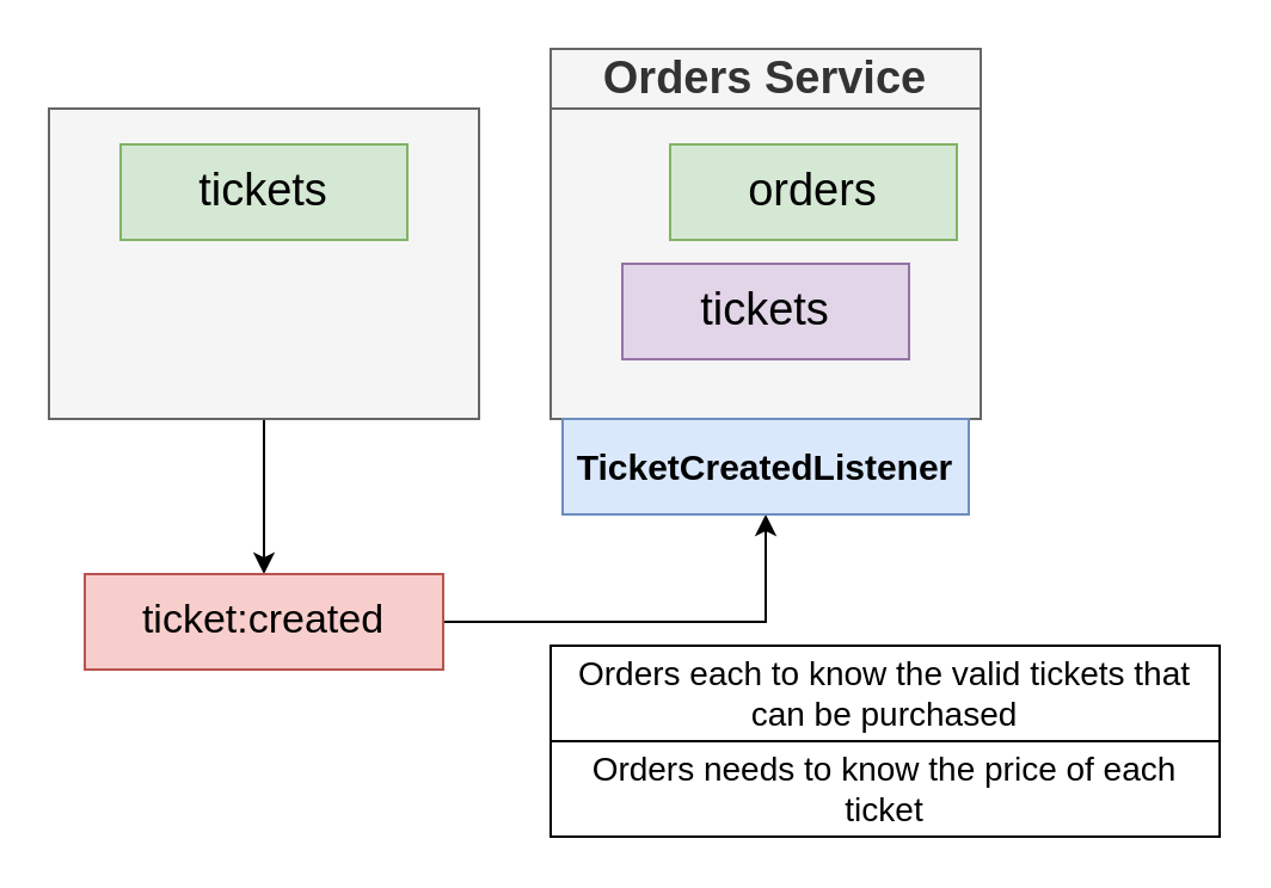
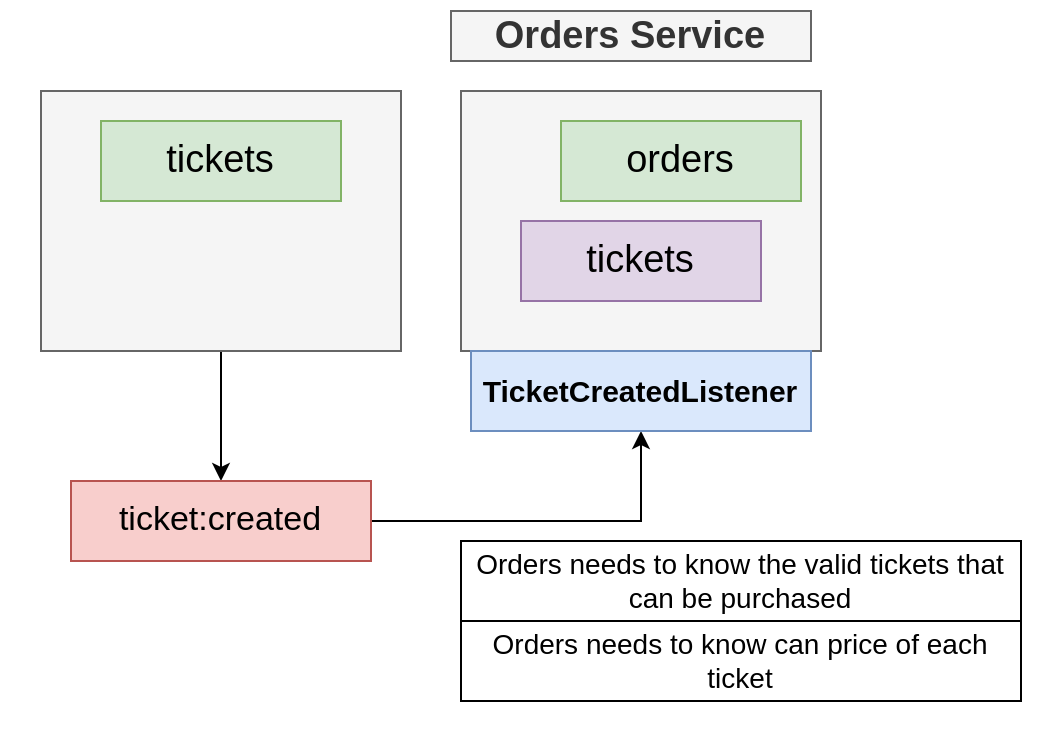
- <mxCell id="4" value="Orders Service" style="rounded=0;whiteSpace=wrap;html=1;fontSize=19;fillColor=#f5f5f5;strokeColor=#666666;fontColor=#333333;fontStyle=1" vertex="1" parent="1"><mxGeometry x="230" y="20" width="180" height="25" as="geometry" /></mxCell>
+ <mxCell id="4" value="Orders Service" style="rounded=0;whiteSpace=wrap;html=1;fontSize=19;fillColor=#f5f5f5;strokeColor=#666666;fontColor=#333333;fontStyle=1" vertex="1" parent="1"><mxGeometry x="225" y="5" width="180" height="25" as="geometry" /></mxCell>
- <mxCell id="11" value="Orders each to know the valid tickets that can be purchased" style="rounded=0;whiteSpace=wrap;html=1;fontSize=14;" vertex="1" parent="1"><mxGeometry x="230" y="270" width="280" height="40" as="geometry" /></mxCell>
+ <mxCell id="11" value="Orders needs to know the valid tickets that can be purchased" style="rounded=0;whiteSpace=wrap;html=1;fontSize=14;" vertex="1" parent="1"><mxGeometry x="230" y="270" width="280" height="40" as="geometry" /></mxCell>
- <mxCell id="12" value="Orders needs to know the price of each ticket" style="rounded=0;whiteSpace=wrap;html=1;fontSize=14;" vertex="1" parent="1"><mxGeometry x="230" y="310" width="280" height="40" as="geometry" /></mxCell>
+ <mxCell id="12" value="Orders needs to know can price of each ticket" style="rounded=0;whiteSpace=wrap;html=1;fontSize=14;" vertex="1" parent="1"><mxGeometry x="230" y="310" width="280" height="40" as="geometry" /></mxCell>
